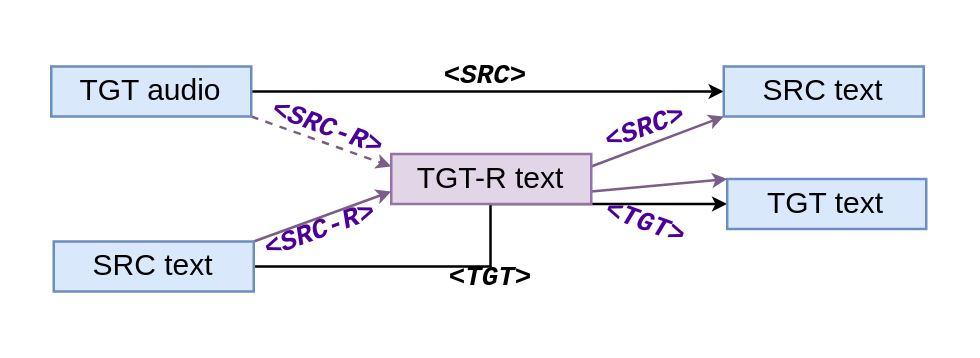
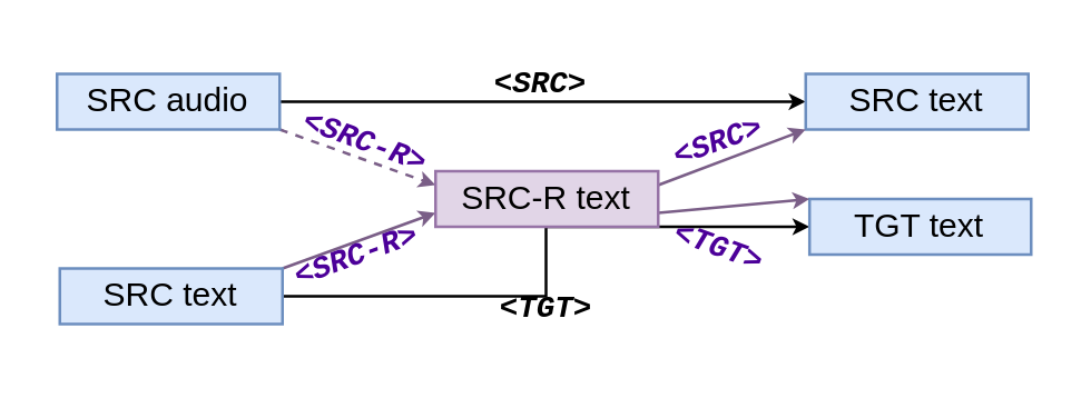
- <mxCell id="4" value="TGT audio" style="text;html=1;strokeColor=#6c8ebf;fillColor=#dae8fc;align=center;verticalAlign=middle;whiteSpace=wrap;rounded=0;" parent="1" vertex="1"><mxGeometry x="20" y="26" width="80" height="20" as="geometry" /></mxCell>
+ <mxCell id="4" value="SRC audio" style="text;html=1;strokeColor=#6c8ebf;fillColor=#dae8fc;align=center;verticalAlign=middle;whiteSpace=wrap;rounded=0;" parent="1" vertex="1"><mxGeometry x="20" y="26" width="80" height="20" as="geometry" /></mxCell>
- <mxCell id="14" value="TGT-R text" style="text;html=1;strokeColor=#9673a6;fillColor=#e1d5e7;align=center;verticalAlign=middle;whiteSpace=wrap;rounded=0;" parent="1" vertex="1"><mxGeometry x="156" y="61" width="80" height="20" as="geometry" /></mxCell>
+ <mxCell id="14" value="SRC-R text" style="text;html=1;strokeColor=#9673a6;fillColor=#e1d5e7;align=center;verticalAlign=middle;whiteSpace=wrap;rounded=0;" parent="1" vertex="1"><mxGeometry x="156" y="61" width="80" height="20" as="geometry" /></mxCell>
